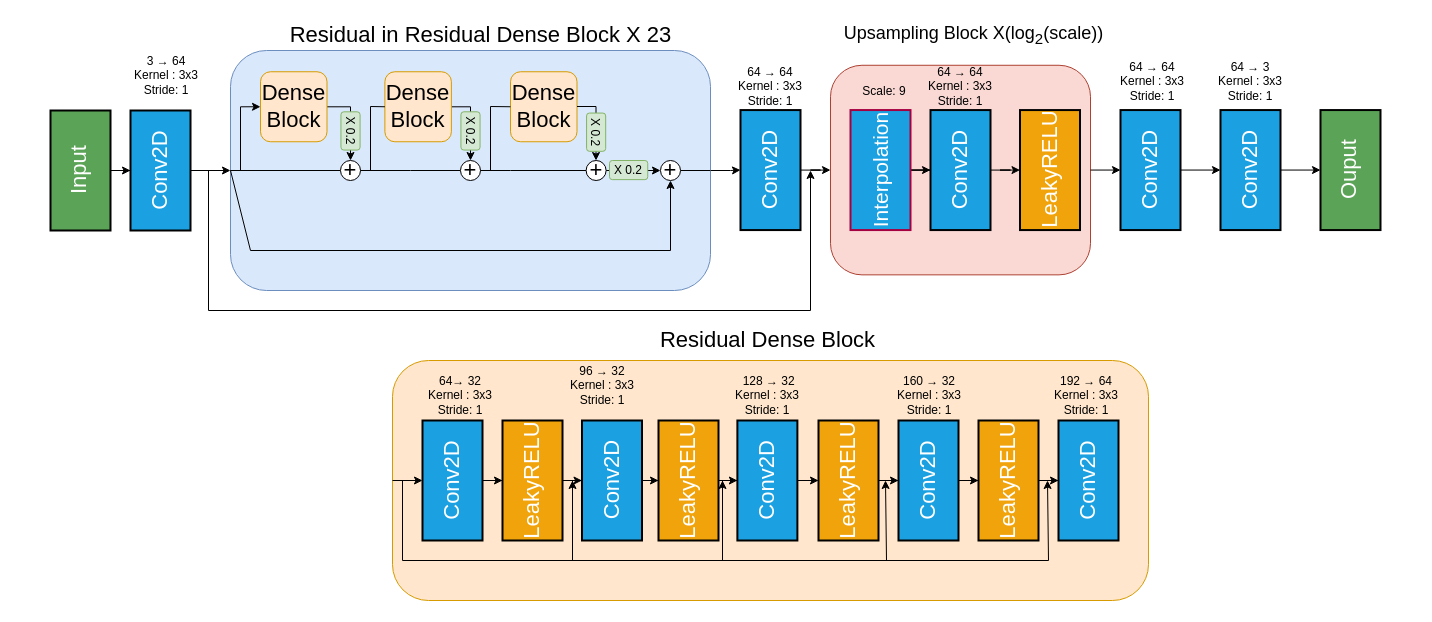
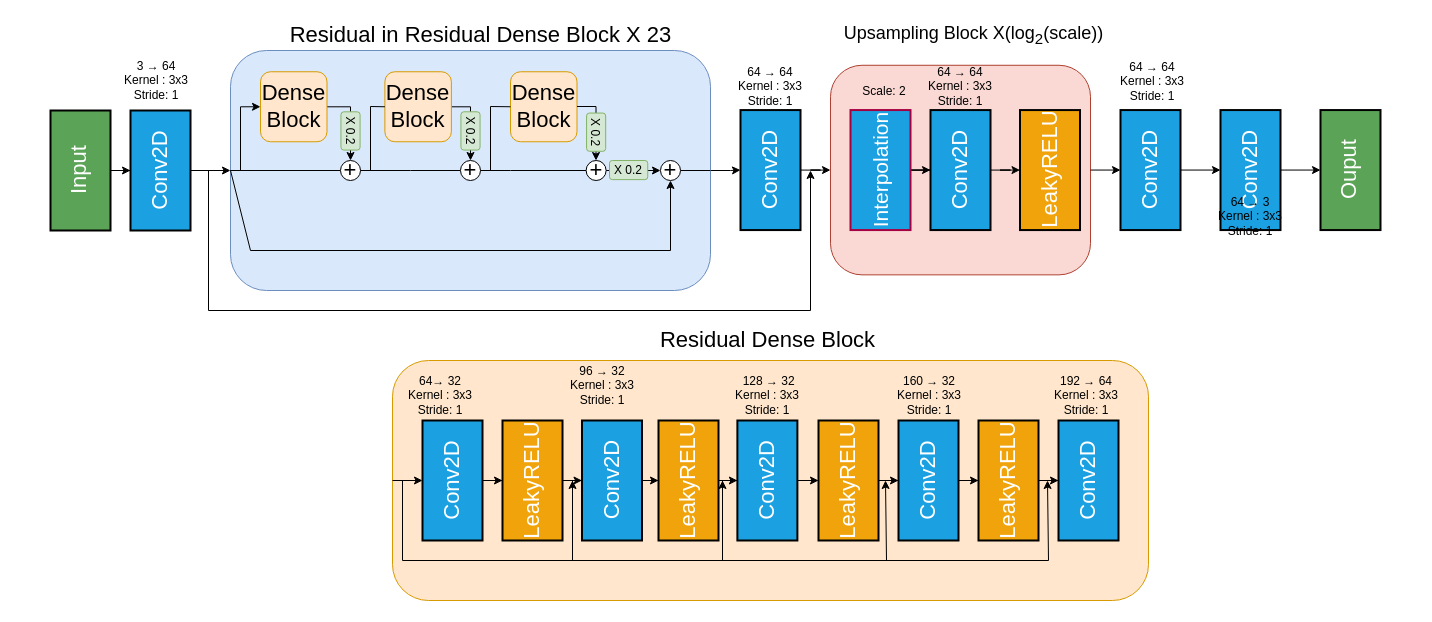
- <mxCell id="9" value="&lt;div&gt;3 → 64 Kernel : 3x3&lt;/div&gt;&lt;div&gt;Stride: 1&lt;/div&gt;" style="text;html=1;align=center;verticalAlign=middle;whiteSpace=wrap;rounded=0;" parent="1" vertex="1"><mxGeometry x="128" y="60" width="76" height="30" as="geometry" /></mxCell>
+ <mxCell id="9" value="&lt;div&gt;3 → 64 Kernel : 3x3&lt;/div&gt;&lt;div&gt;Stride: 1&lt;/div&gt;" style="text;html=1;align=center;verticalAlign=middle;whiteSpace=wrap;rounded=0;" parent="1" vertex="1"><mxGeometry x="118" y="65" width="76" height="30" as="geometry" /></mxCell>
- <mxCell id="52" value="&lt;div&gt;64 → 3 Kernel : 3x3&lt;/div&gt;&lt;div&gt;Stride: 1&lt;/div&gt;" style="text;html=1;align=center;verticalAlign=middle;whiteSpace=wrap;rounded=0;" parent="1" vertex="1"><mxGeometry x="1212" y="71.25" width="76" height="20" as="geometry" /></mxCell>
+ <mxCell id="52" value="&lt;div&gt;64 → 3 Kernel : 3x3&lt;/div&gt;&lt;div&gt;Stride: 1&lt;/div&gt;" style="text;html=1;align=center;verticalAlign=middle;whiteSpace=wrap;rounded=0;" parent="1" vertex="1"><mxGeometry x="1212" y="206.25" width="76" height="20" as="geometry" /></mxCell>
- <mxCell id="48" value="Scale: 9" style="text;html=1;align=center;verticalAlign=middle;whiteSpace=wrap;rounded=0;" parent="1" vertex="1"><mxGeometry x="846" y="81.25" width="76" height="20" as="geometry" /></mxCell>
+ <mxCell id="48" value="Scale: 2" style="text;html=1;align=center;verticalAlign=middle;whiteSpace=wrap;rounded=0;" parent="1" vertex="1"><mxGeometry x="846" y="81.25" width="76" height="20" as="geometry" /></mxCell>
- <mxCell id="73" value="&lt;div&gt;64→ 32 Kernel : 3x3&lt;/div&gt;&lt;div&gt;Stride: 1&lt;/div&gt;" style="text;html=1;align=center;verticalAlign=middle;whiteSpace=wrap;rounded=0;" parent="54" vertex="1"><mxGeometry x="30" y="60" width="76" height="30" as="geometry" /></mxCell>
+ <mxCell id="73" value="&lt;div&gt;64→ 32 Kernel : 3x3&lt;/div&gt;&lt;div&gt;Stride: 1&lt;/div&gt;" style="text;html=1;align=center;verticalAlign=middle;whiteSpace=wrap;rounded=0;" parent="54" vertex="1"><mxGeometry x="10" y="60" width="76" height="30" as="geometry" /></mxCell>
